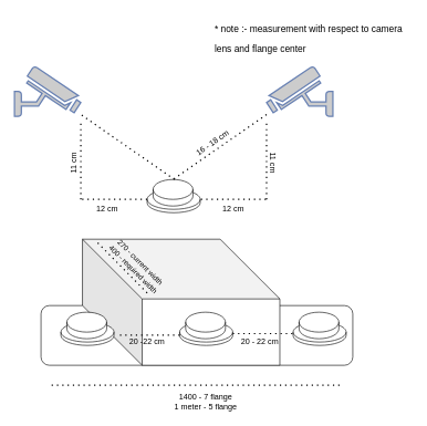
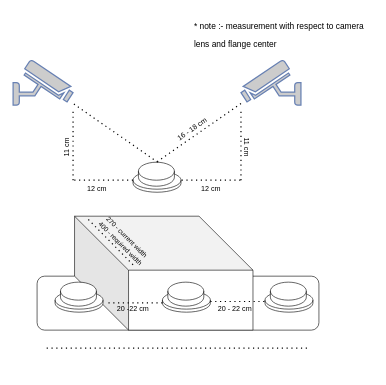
- <mxCell id="18" value="1400 - 7 flange&lt;br&gt;1 meter - 5 flange" style="text;html=1;align=center;verticalAlign=middle;whiteSpace=wrap;rounded=0;" vertex="1" parent="1"><mxGeometry x="233.5" y="590" width="151" height="30" as="geometry" /></mxCell>
